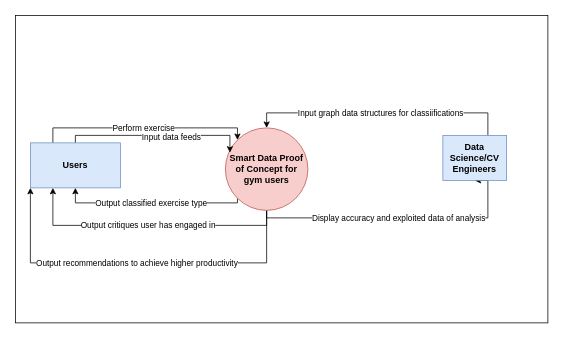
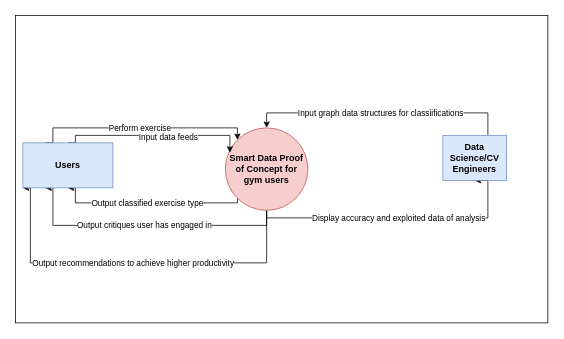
- <mxCell id="13" value="&lt;b&gt;Users&lt;/b&gt;" style="rounded=0;whiteSpace=wrap;html=1;fillColor=#dae8fc;strokeColor=#6c8ebf;" vertex="1" parent="1"><mxGeometry x="40" y="190" width="120" height="60" as="geometry" /></mxCell>
+ <mxCell id="13" value="&lt;b&gt;Users&lt;/b&gt;" style="rounded=0;whiteSpace=wrap;html=1;fillColor=#dae8fc;strokeColor=#6c8ebf;" vertex="1" parent="1"><mxGeometry x="30" y="190" width="120" height="60" as="geometry" /></mxCell>
